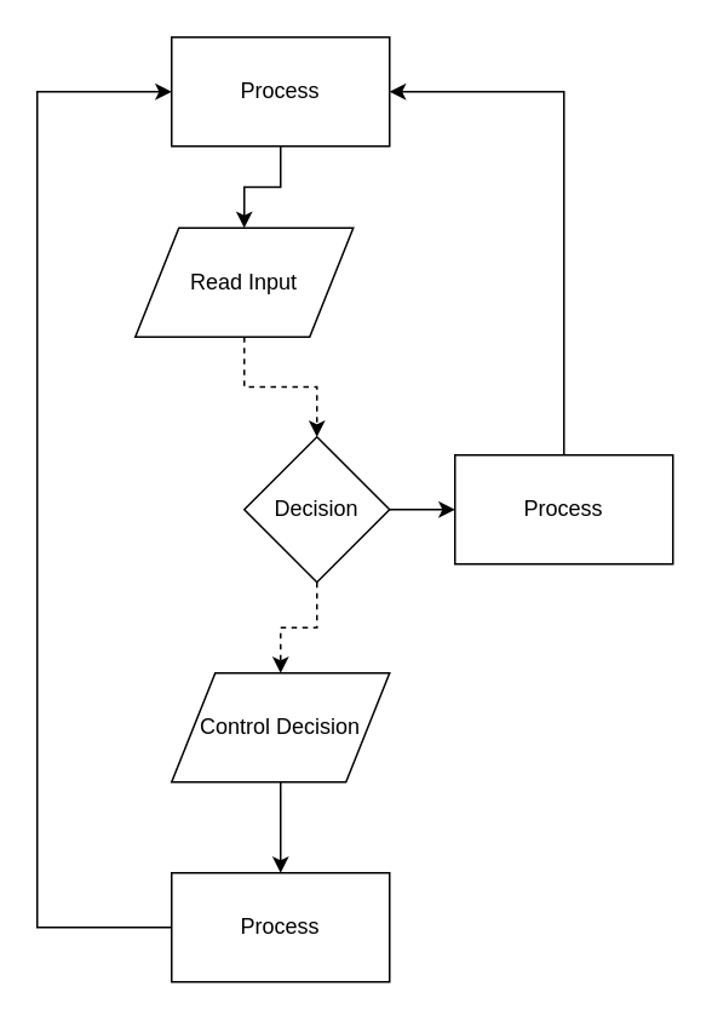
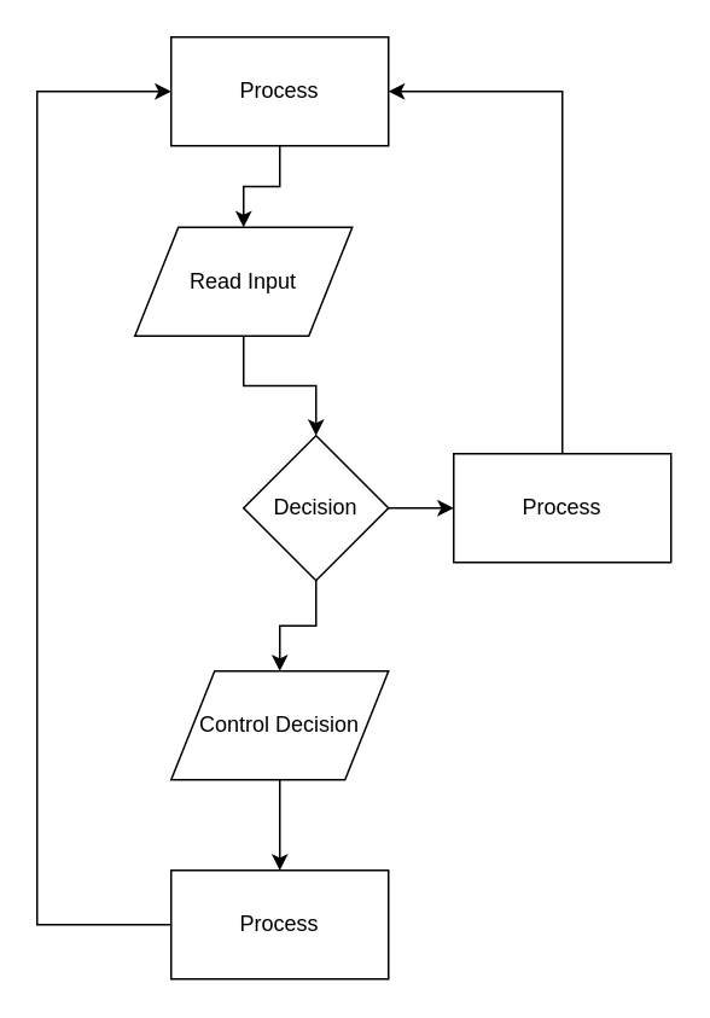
- <mxCell id="7" style="edgeStyle=orthogonalEdgeStyle;rounded=0;orthogonalLoop=1;jettySize=auto;html=1;exitX=0.5;exitY=1;exitDx=0;exitDy=0;entryX=0.5;entryY=0;entryDx=0;entryDy=0;dashed=1;" edge="1" parent="1" source="8" target="6"><mxGeometry relative="1" as="geometry" /></mxCell>
+ <mxCell id="7" style="edgeStyle=orthogonalEdgeStyle;rounded=0;orthogonalLoop=1;jettySize=auto;html=1;exitX=0.5;exitY=1;exitDx=0;exitDy=0;entryX=0.5;entryY=0;entryDx=0;entryDy=0;" edge="1" parent="1" source="8" target="6"><mxGeometry relative="1" as="geometry" /></mxCell>
- <mxCell id="5" style="edgeStyle=orthogonalEdgeStyle;rounded=0;orthogonalLoop=1;jettySize=auto;html=1;exitX=0.5;exitY=1;exitDx=0;exitDy=0;entryX=0.5;entryY=0;entryDx=0;entryDy=0;dashed=1;" edge="1" parent="1" source="6" target="14"><mxGeometry relative="1" as="geometry" /></mxCell>
+ <mxCell id="5" style="edgeStyle=orthogonalEdgeStyle;rounded=0;orthogonalLoop=1;jettySize=auto;html=1;exitX=0.5;exitY=1;exitDx=0;exitDy=0;entryX=0.5;entryY=0;entryDx=0;entryDy=0;" edge="1" parent="1" source="6" target="14"><mxGeometry relative="1" as="geometry" /></mxCell>
